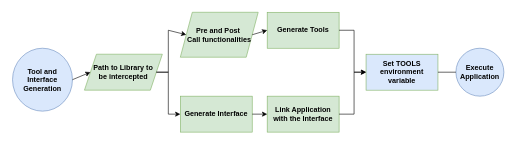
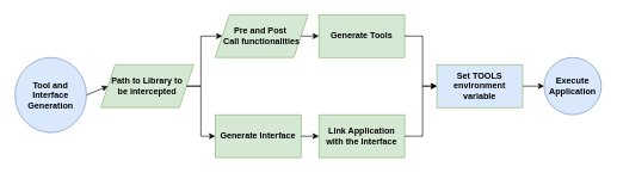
- <mxCell id="7" value="Pre and Post&amp;nbsp;&lt;div&gt;Call functionalities&lt;/div&gt;" style="shape=parallelogram;perimeter=parallelogramPerimeter;whiteSpace=wrap;html=1;fixedSize=1;fillColor=#d5e8d4;strokeColor=#82b366;fontStyle=1" vertex="1" parent="1"><mxGeometry x="300" y="20" width="130" height="75" as="geometry" /></mxCell>
+ <mxCell id="7" value="Pre and Post&amp;nbsp;&lt;div&gt;Call functionalities&lt;/div&gt;" style="shape=parallelogram;perimeter=parallelogramPerimeter;whiteSpace=wrap;html=1;fixedSize=1;fillColor=#d5e8d4;strokeColor=#82b366;fontStyle=1" vertex="1" parent="1"><mxGeometry x="300" y="20" width="130" height="60" as="geometry" /></mxCell>
- <mxCell id="13" value="" style="endArrow=none;html=1;rounded=0;exitX=1;exitY=0.5;exitDx=0;exitDy=0;entryX=0;entryY=0.5;entryDx=0;entryDy=0;fontStyle=1;" edge="1" parent="1" source="11" target="12"><mxGeometry width="50" height="50" relative="1" as="geometry"><mxPoint x="110" y="130" as="sourcePoint" /><mxPoint x="150" y="130" as="targetPoint" /></mxGeometry></mxCell>
+ <mxCell id="13" value="" style="endArrow=classic;html=1;rounded=0;exitX=1;exitY=0.5;exitDx=0;exitDy=0;entryX=0;entryY=0.5;entryDx=0;entryDy=0;fontStyle=1" edge="1" parent="1" source="11" target="12"><mxGeometry width="50" height="50" relative="1" as="geometry"><mxPoint x="110" y="130" as="sourcePoint" /><mxPoint x="150" y="130" as="targetPoint" /></mxGeometry></mxCell>
